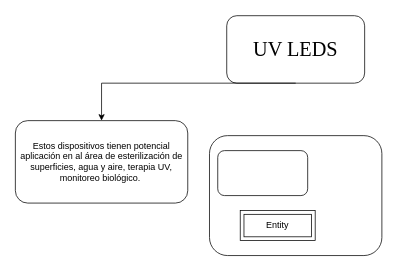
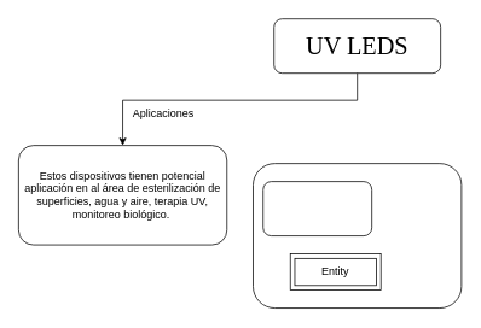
- <mxCell id="2" value="&lt;p class=&quot;MsoNormal&quot; align=&quot;center&quot; style=&quot;font-size: 27px;&quot;&gt;&lt;font face=&quot;Times New Roman, serif&quot; style=&quot;font-size: 27px;&quot;&gt;&lt;span style=&quot;font-size: 27px;&quot;&gt;UV LEDS&lt;/span&gt;&lt;/font&gt;&lt;/p&gt;" style="rounded=1;whiteSpace=wrap;html=1;strokeWidth=1;fontSize=27;" parent="1" vertex="1"><mxGeometry x="302" y="20" width="184" height="90" as="geometry" /></mxCell>
+ <mxCell id="2" value="&lt;p class=&quot;MsoNormal&quot; align=&quot;center&quot; style=&quot;font-size: 27px;&quot;&gt;&lt;font face=&quot;Times New Roman, serif&quot; style=&quot;font-size: 27px;&quot;&gt;&lt;span style=&quot;font-size: 27px;&quot;&gt;UV LEDS&lt;/span&gt;&lt;/font&gt;&lt;/p&gt;" style="rounded=1;whiteSpace=wrap;html=1;strokeWidth=1;fontSize=27;" parent="1" vertex="1"><mxGeometry x="302" y="20" width="184" height="60" as="geometry" /></mxCell>
+ <mxCell id="5" value="Aplicaciones" style="text;html=1;align=center;verticalAlign=middle;whiteSpace=wrap;rounded=0;" vertex="1" parent="1"><mxGeometry x="150" y="110" width="60" height="30" as="geometry" /></mxCell>
